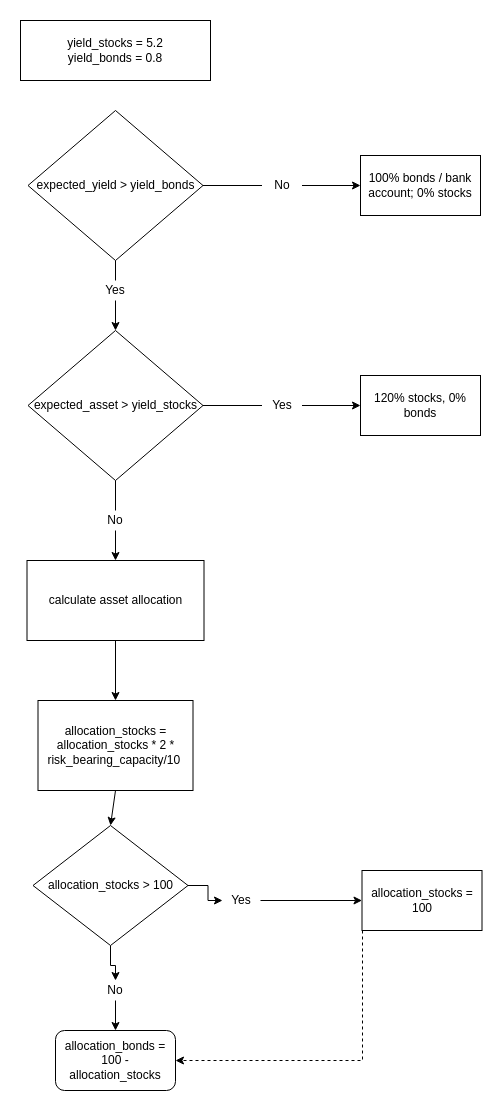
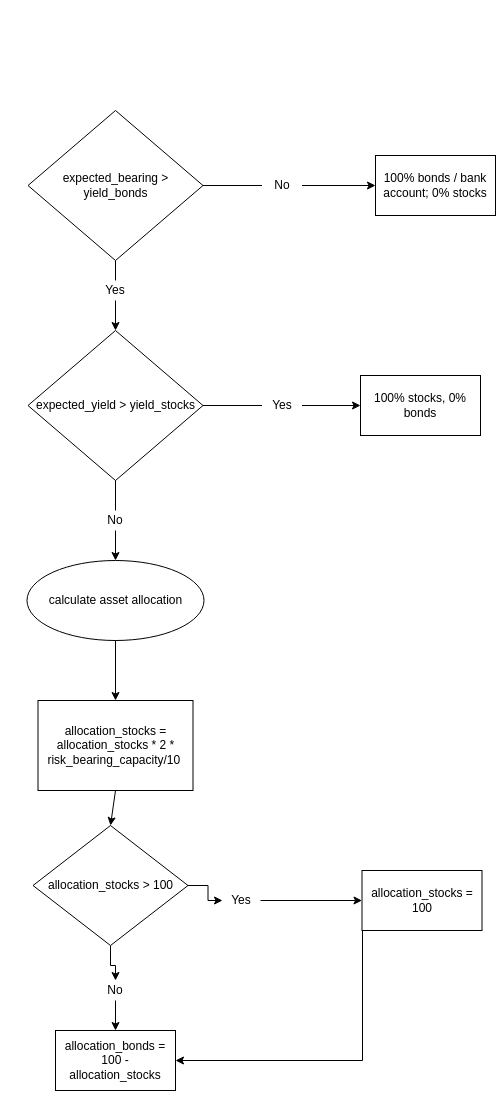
- <mxCell id="2" value="yield_stocks = 5.2&lt;br&gt;yield_bonds = 0.8" style="rounded=0;whiteSpace=wrap;html=1;" parent="1" vertex="1"><mxGeometry x="20" y="20" width="190" height="60" as="geometry" /></mxCell>
- <mxCell id="3" value="expected_yield &amp;gt; yield_bonds" style="rhombus;whiteSpace=wrap;html=1;" parent="1" vertex="1"><mxGeometry x="27.5" y="110" width="175" height="150" as="geometry" /></mxCell>
+ <mxCell id="3" value="expected_bearing &amp;gt; yield_bonds" style="rhombus;whiteSpace=wrap;html=1;" parent="1" vertex="1"><mxGeometry x="27.5" y="110" width="175" height="150" as="geometry" /></mxCell>
- <mxCell id="5" value="100% bonds / bank account; 0% stocks" style="rounded=0;whiteSpace=wrap;html=1;" parent="1" vertex="1"><mxGeometry x="360" y="155" width="120" height="60" as="geometry" /></mxCell>
+ <mxCell id="5" value="100% bonds / bank account; 0% stocks" style="rounded=0;whiteSpace=wrap;html=1;" parent="1" vertex="1"><mxGeometry x="375" y="155" width="120" height="60" as="geometry" /></mxCell>
- <mxCell id="12" value="expected_asset &amp;gt; yield_stocks" style="rhombus;whiteSpace=wrap;html=1;" parent="1" vertex="1"><mxGeometry x="27.5" y="330" width="175" height="150" as="geometry" /></mxCell>
+ <mxCell id="12" value="expected_yield &amp;gt; yield_stocks" style="rhombus;whiteSpace=wrap;html=1;" parent="1" vertex="1"><mxGeometry x="27.5" y="330" width="175" height="150" as="geometry" /></mxCell>
- <mxCell id="14" value="120% stocks, 0% bonds" style="rounded=0;whiteSpace=wrap;html=1;" parent="1" vertex="1"><mxGeometry x="360" y="375" width="120" height="60" as="geometry" /></mxCell>
+ <mxCell id="14" value="100% stocks, 0% bonds" style="rounded=0;whiteSpace=wrap;html=1;" parent="1" vertex="1"><mxGeometry x="360" y="375" width="120" height="60" as="geometry" /></mxCell>
- <mxCell id="20" value="calculate asset allocation" style="rounded=0;whiteSpace=wrap;html=1;" parent="1" vertex="1"><mxGeometry x="26.5" y="560" width="177" height="80" as="geometry" /></mxCell>
+ <mxCell id="20" value="calculate asset allocation" style="ellipse;whiteSpace=wrap;html=1;" parent="1" vertex="1"><mxGeometry x="26.5" y="560" width="177" height="80" as="geometry" /></mxCell>
- <mxCell id="31" value="allocation_bonds = 100 - allocation_stocks" style="whiteSpace=wrap;html=1;rounded=1;" parent="1" vertex="1"><mxGeometry x="55" y="1030" width="120" height="60" as="geometry" /></mxCell>
+ <mxCell id="31" value="allocation_bonds = 100 - allocation_stocks" style="rounded=0;whiteSpace=wrap;html=1;" parent="1" vertex="1"><mxGeometry x="55" y="1030" width="120" height="60" as="geometry" /></mxCell>
- <mxCell id="29" style="edgeStyle=orthogonalEdgeStyle;rounded=0;orthogonalLoop=1;jettySize=auto;html=1;entryX=1;entryY=0.5;entryDx=0;entryDy=0;dashed=1;" parent="1" source="30" target="31" edge="1"><mxGeometry relative="1" as="geometry"><Array as="points"><mxPoint x="362" y="1060" /></Array></mxGeometry></mxCell>
+ <mxCell id="29" style="edgeStyle=orthogonalEdgeStyle;rounded=0;orthogonalLoop=1;jettySize=auto;html=1;entryX=1;entryY=0.5;entryDx=0;entryDy=0;" parent="1" source="30" target="31" edge="1"><mxGeometry relative="1" as="geometry"><Array as="points"><mxPoint x="362" y="1060" /></Array></mxGeometry></mxCell>
